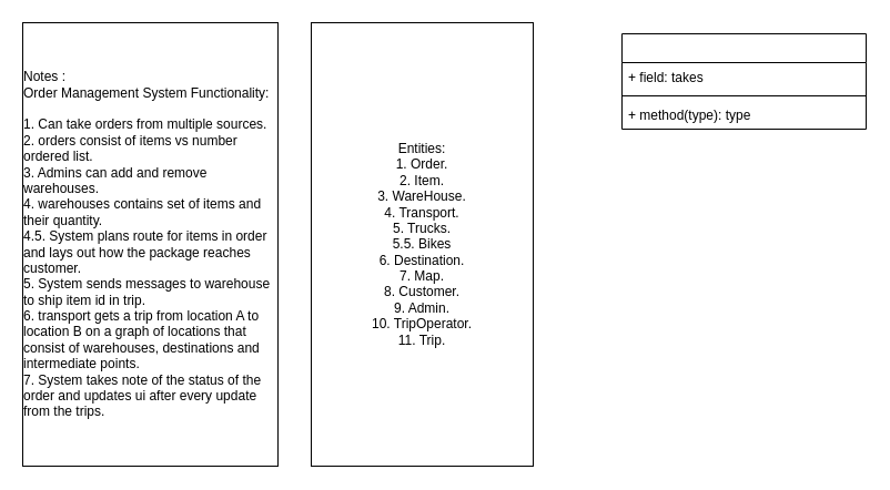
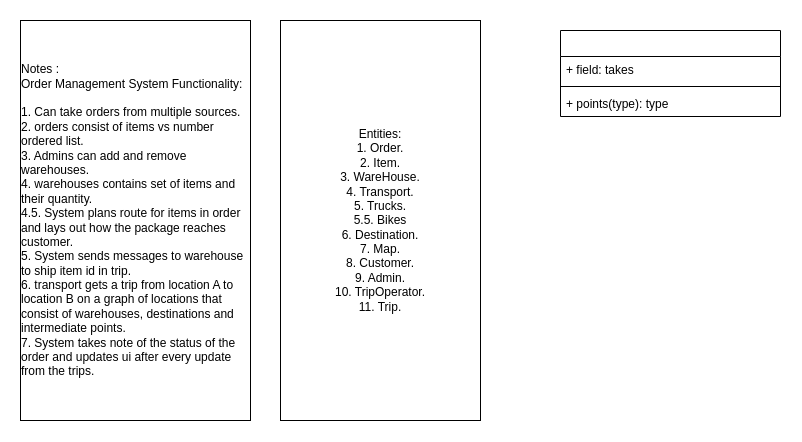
- <mxCell id="5" value="+ method(type): type" style="text;strokeColor=none;fillColor=none;align=left;verticalAlign=top;spacingLeft=4;spacingRight=4;overflow=hidden;rotatable=0;points=[[0,0.5],[1,0.5]];portConstraint=eastwest;" vertex="1" parent="2"><mxGeometry y="60" width="220" height="26" as="geometry" /></mxCell>
+ <mxCell id="5" value="+ points(type): type" style="text;strokeColor=none;fillColor=none;align=left;verticalAlign=top;spacingLeft=4;spacingRight=4;overflow=hidden;rotatable=0;points=[[0,0.5],[1,0.5]];portConstraint=eastwest;" vertex="1" parent="2"><mxGeometry y="60" width="220" height="26" as="geometry" /></mxCell>
